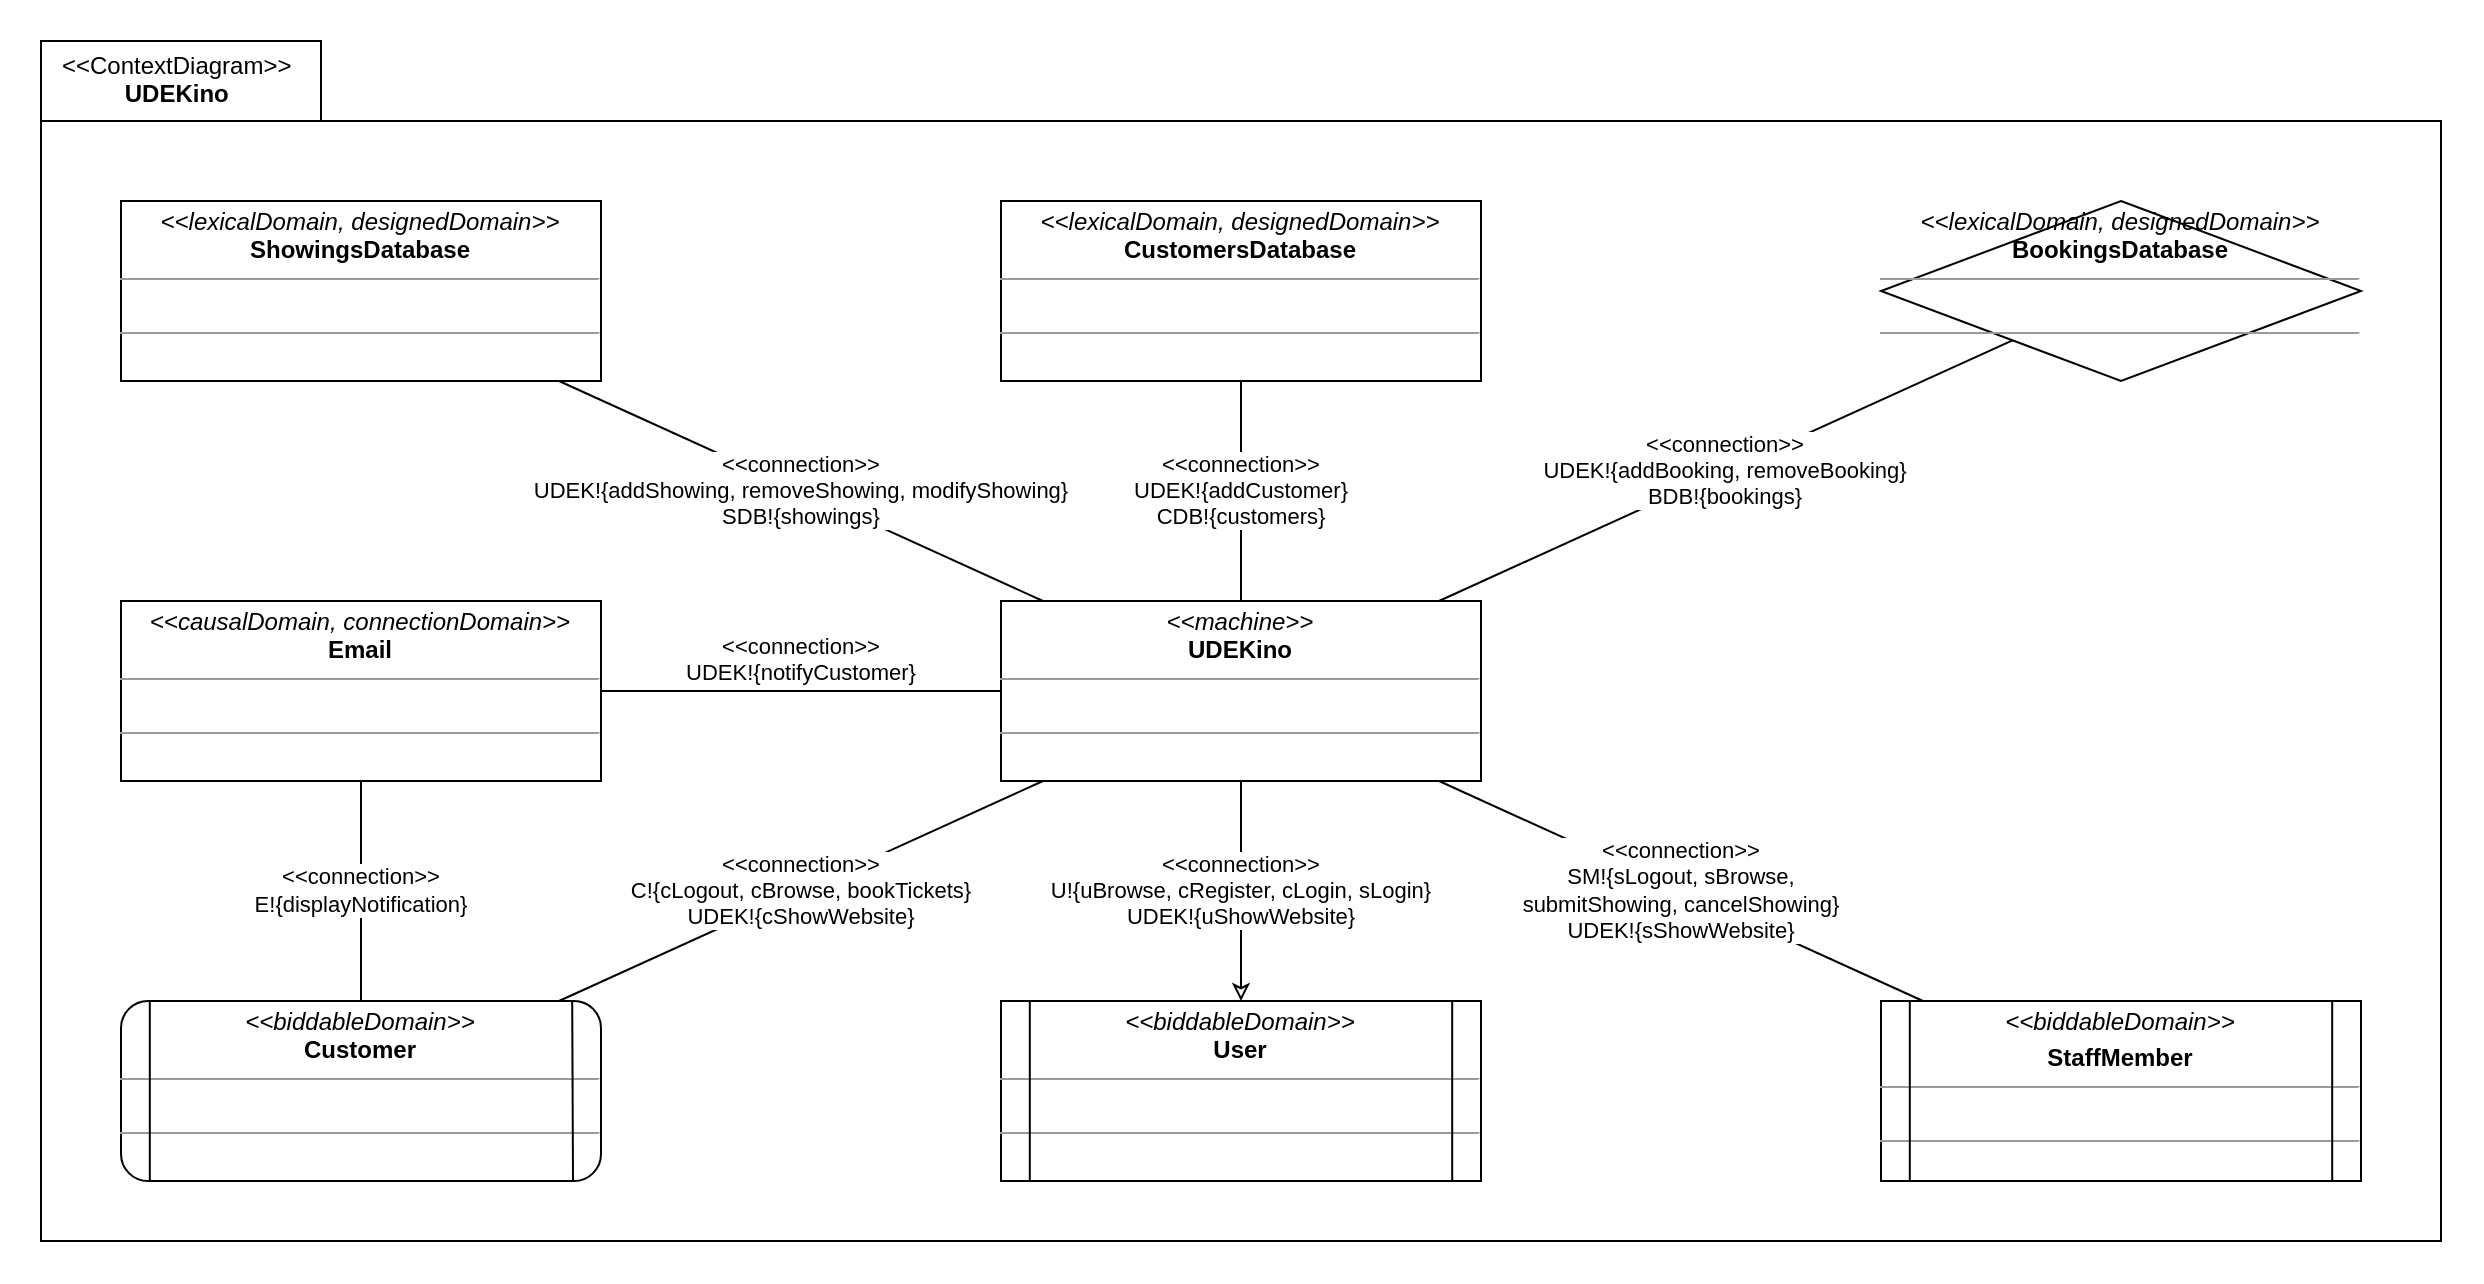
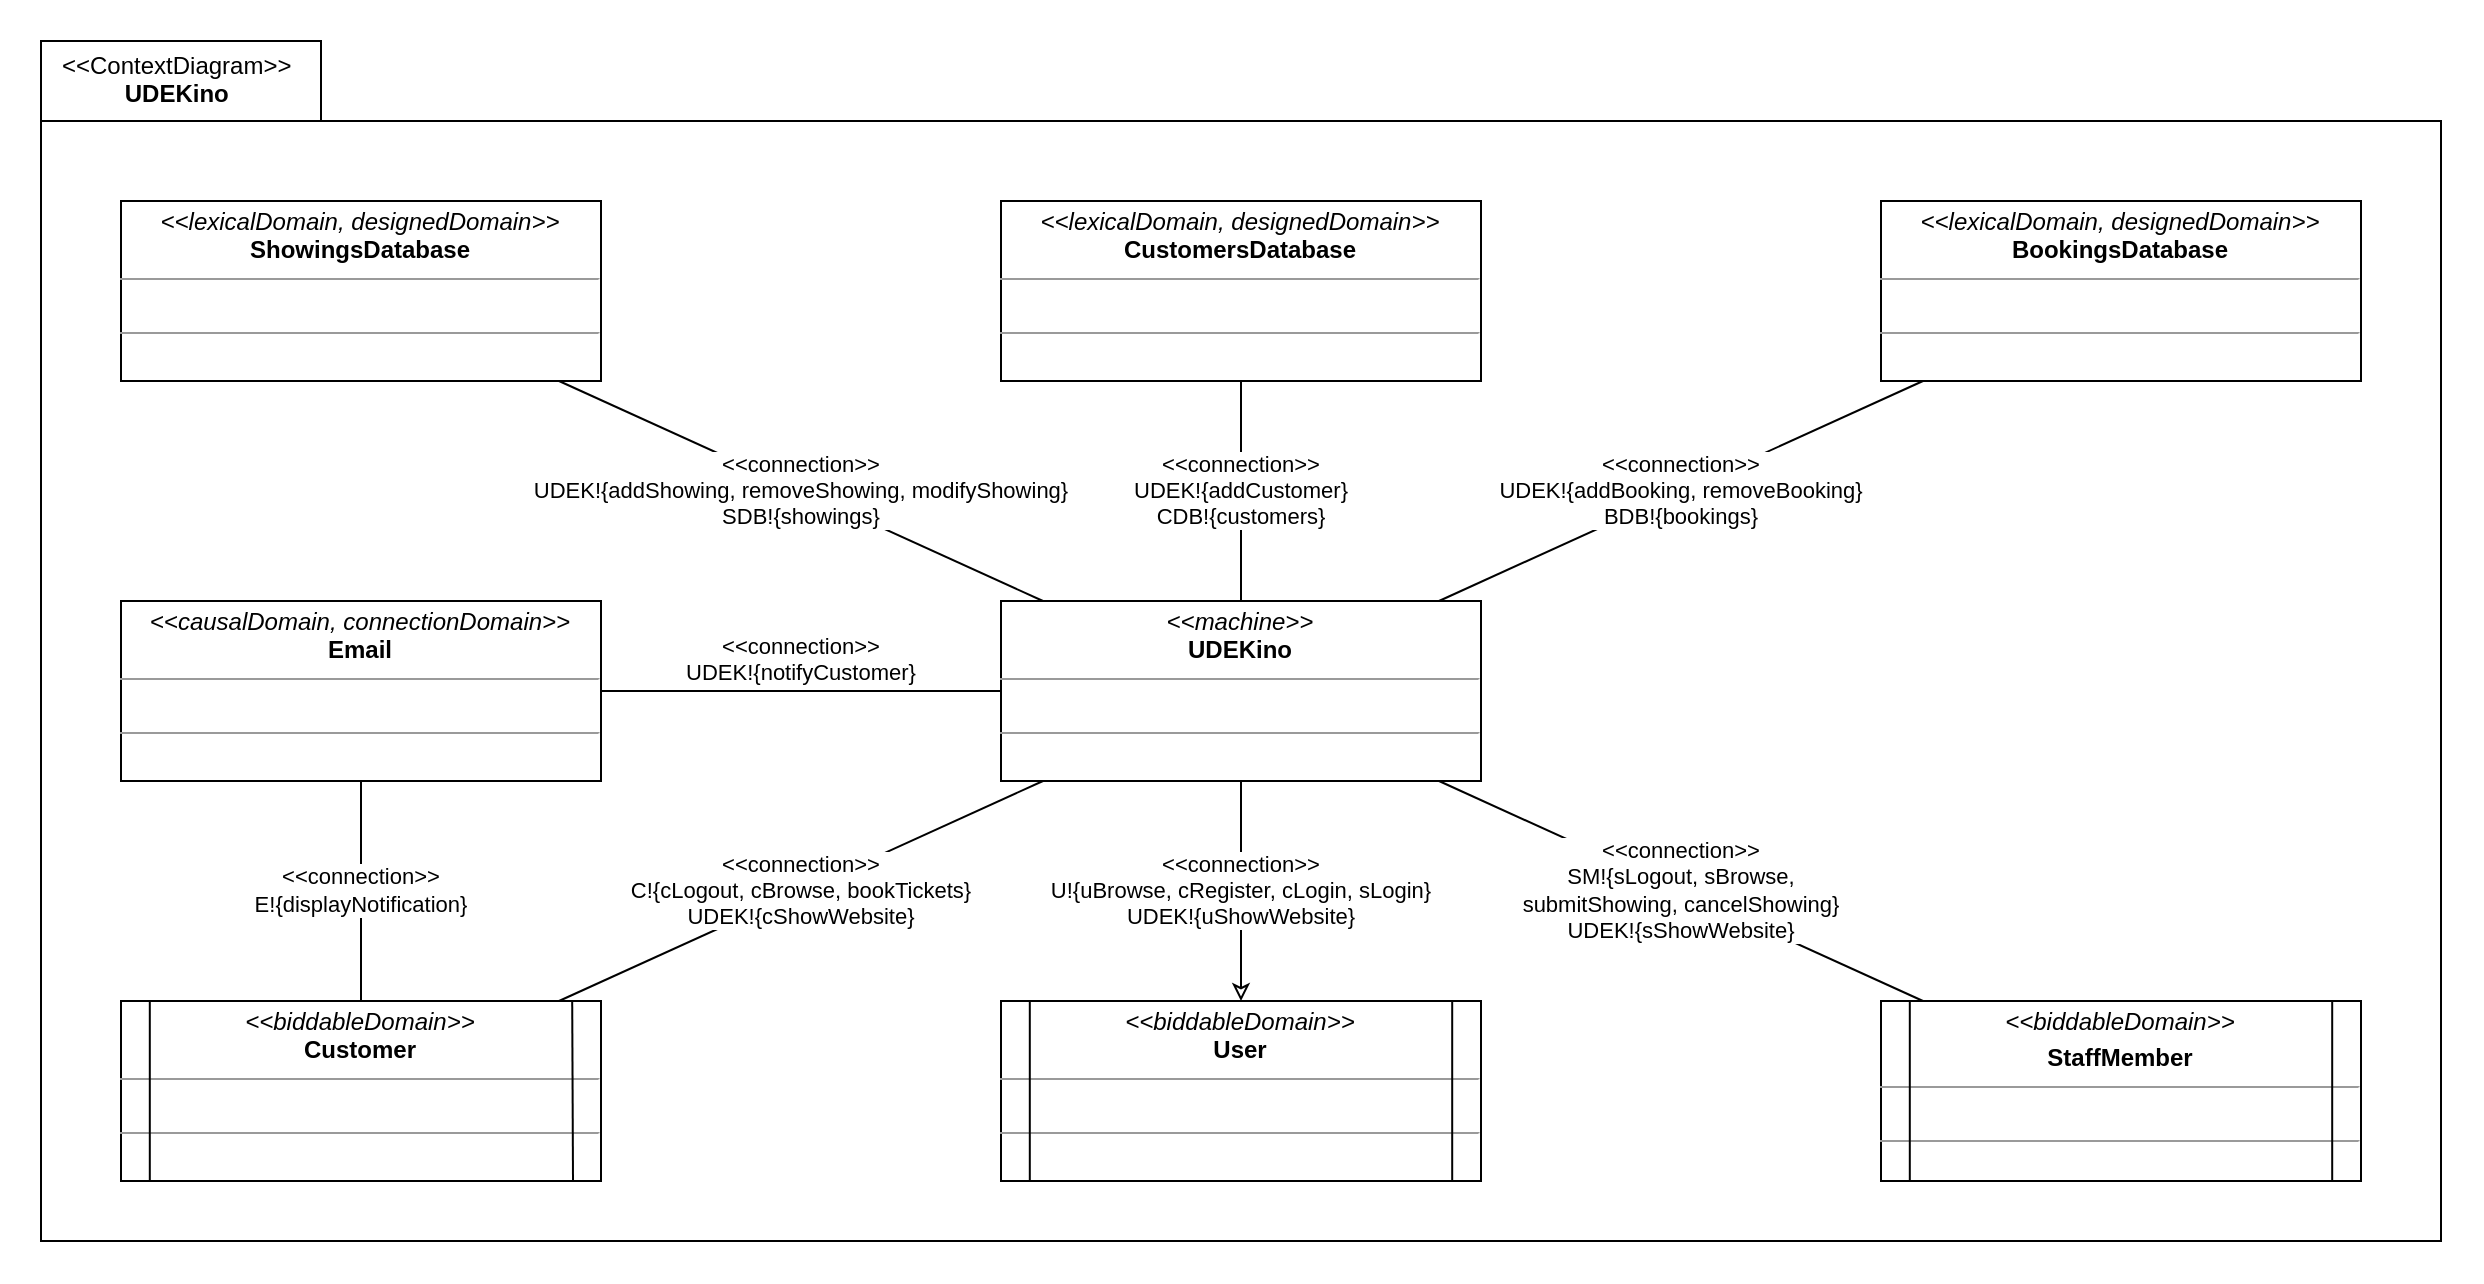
- <mxCell id="6" value="&lt;p style=&quot;margin: 0px ; margin-top: 4px ; text-align: center&quot;&gt;&lt;i&gt;&amp;lt;&amp;lt;lexicalDomain, designedDomain&amp;gt;&amp;gt;&lt;/i&gt;&lt;br&gt;&lt;b&gt;BookingsDatabase&lt;/b&gt;&lt;/p&gt;&lt;hr size=&quot;1&quot;&gt;&lt;p style=&quot;margin: 0px ; margin-left: 4px&quot;&gt;&lt;br&gt;&lt;/p&gt;&lt;hr size=&quot;1&quot;&gt;&lt;p style=&quot;margin: 0px ; margin-left: 4px&quot;&gt;&lt;br&gt;&lt;/p&gt;" style="rhombus;verticalAlign=top;align=left;overflow=fill;fontSize=12;fontFamily=Helvetica;html=1;shadow=0;glass=0;comic=0;sketch=0;pointerEvents=1;fontColor=default;gradientColor=none;container=0;strokeWidth=1;" parent="3" vertex="1"><mxGeometry x="880" width="240" height="90" as="geometry" /></mxCell>
+ <mxCell id="6" value="&lt;p style=&quot;margin: 0px ; margin-top: 4px ; text-align: center&quot;&gt;&lt;i&gt;&amp;lt;&amp;lt;lexicalDomain, designedDomain&amp;gt;&amp;gt;&lt;/i&gt;&lt;br&gt;&lt;b&gt;BookingsDatabase&lt;/b&gt;&lt;/p&gt;&lt;hr size=&quot;1&quot;&gt;&lt;p style=&quot;margin: 0px ; margin-left: 4px&quot;&gt;&lt;br&gt;&lt;/p&gt;&lt;hr size=&quot;1&quot;&gt;&lt;p style=&quot;margin: 0px ; margin-left: 4px&quot;&gt;&lt;br&gt;&lt;/p&gt;" style="verticalAlign=top;align=left;overflow=fill;fontSize=12;fontFamily=Helvetica;html=1;rounded=0;shadow=0;glass=0;comic=0;sketch=0;pointerEvents=1;fontColor=default;gradientColor=none;container=0;strokeWidth=1;" parent="3" vertex="1"><mxGeometry x="880" width="240" height="90" as="geometry" /></mxCell>
- <mxCell id="16" value="&lt;p style=&quot;margin: 0px ; margin-top: 4px ; text-align: center&quot;&gt;&lt;i&gt;&amp;lt;&amp;lt;biddableDomain&amp;gt;&amp;gt;&lt;/i&gt;&lt;br&gt;&lt;b&gt;Customer&lt;/b&gt;&lt;/p&gt;&lt;hr size=&quot;1&quot;&gt;&lt;p style=&quot;margin: 0px ; margin-left: 4px&quot;&gt;&lt;br&gt;&lt;/p&gt;&lt;hr size=&quot;1&quot;&gt;&lt;p style=&quot;margin: 0px ; margin-left: 4px&quot;&gt;&lt;br&gt;&lt;/p&gt;" style="verticalAlign=top;align=left;overflow=fill;fontSize=12;fontFamily=Helvetica;html=1;shadow=0;glass=0;comic=0;sketch=0;pointerEvents=1;fontColor=default;gradientColor=none;container=0;points=[[0,0,0,0,0],[0,0.24,0,0,0],[0,0.5,0,0,0],[0,0.76,0,0,0],[0,1,0,0,0],[0.06,0,0,0,0],[0.06,1,0,0,0],[0.13,0,0,0,0],[0.13,1,0,0,0],[0.25,0,0,0,0],[0.25,1,0,0,0],[0.5,0,0,0,0],[0.5,1,0,0,0],[0.75,0,0,0,0],[0.75,1,0,0,0],[0.88,0,0,0,0],[0.88,1,0,0,0],[0.94,0,0,0,0],[0.94,1,0,0,0],[1,0,0,0,0],[1,0.26,0,0,0],[1,0.5,0,0,0],[1,0.76,0,0,0],[1,1,0,0,0]];strokeWidth=1;rounded=1;" parent="15" vertex="1"><mxGeometry width="240" height="90" as="geometry" /></mxCell>
+ <mxCell id="16" value="&lt;p style=&quot;margin: 0px ; margin-top: 4px ; text-align: center&quot;&gt;&lt;i&gt;&amp;lt;&amp;lt;biddableDomain&amp;gt;&amp;gt;&lt;/i&gt;&lt;br&gt;&lt;b&gt;Customer&lt;/b&gt;&lt;/p&gt;&lt;hr size=&quot;1&quot;&gt;&lt;p style=&quot;margin: 0px ; margin-left: 4px&quot;&gt;&lt;br&gt;&lt;/p&gt;&lt;hr size=&quot;1&quot;&gt;&lt;p style=&quot;margin: 0px ; margin-left: 4px&quot;&gt;&lt;br&gt;&lt;/p&gt;" style="verticalAlign=top;align=left;overflow=fill;fontSize=12;fontFamily=Helvetica;html=1;rounded=0;shadow=0;glass=0;comic=0;sketch=0;pointerEvents=1;fontColor=default;gradientColor=none;container=0;points=[[0,0,0,0,0],[0,0.24,0,0,0],[0,0.5,0,0,0],[0,0.76,0,0,0],[0,1,0,0,0],[0.06,0,0,0,0],[0.06,1,0,0,0],[0.13,0,0,0,0],[0.13,1,0,0,0],[0.25,0,0,0,0],[0.25,1,0,0,0],[0.5,0,0,0,0],[0.5,1,0,0,0],[0.75,0,0,0,0],[0.75,1,0,0,0],[0.88,0,0,0,0],[0.88,1,0,0,0],[0.94,0,0,0,0],[0.94,1,0,0,0],[1,0,0,0,0],[1,0.26,0,0,0],[1,0.5,0,0,0],[1,0.76,0,0,0],[1,1,0,0,0]];strokeWidth=1;" parent="15" vertex="1"><mxGeometry width="240" height="90" as="geometry" /></mxCell>
